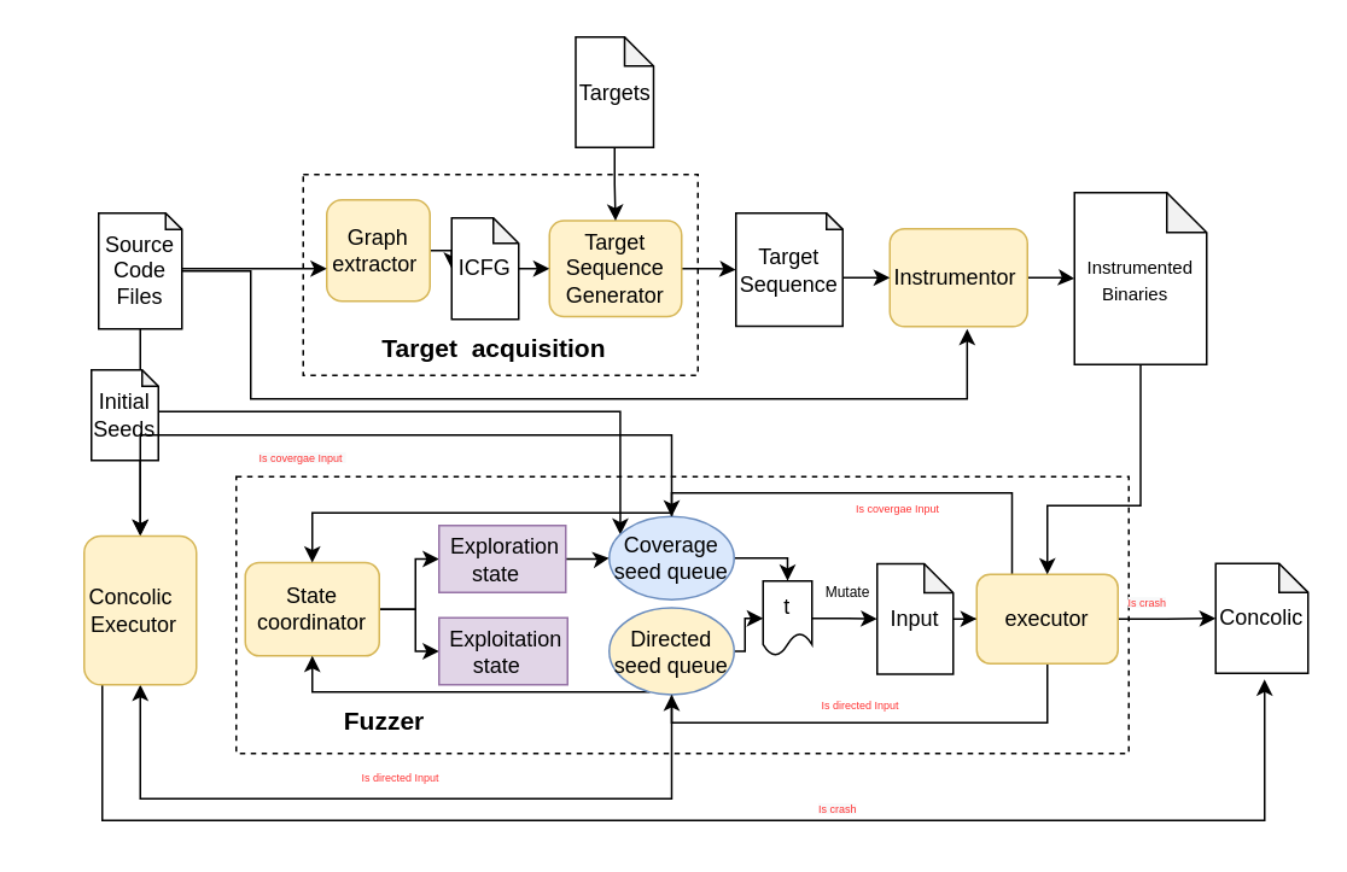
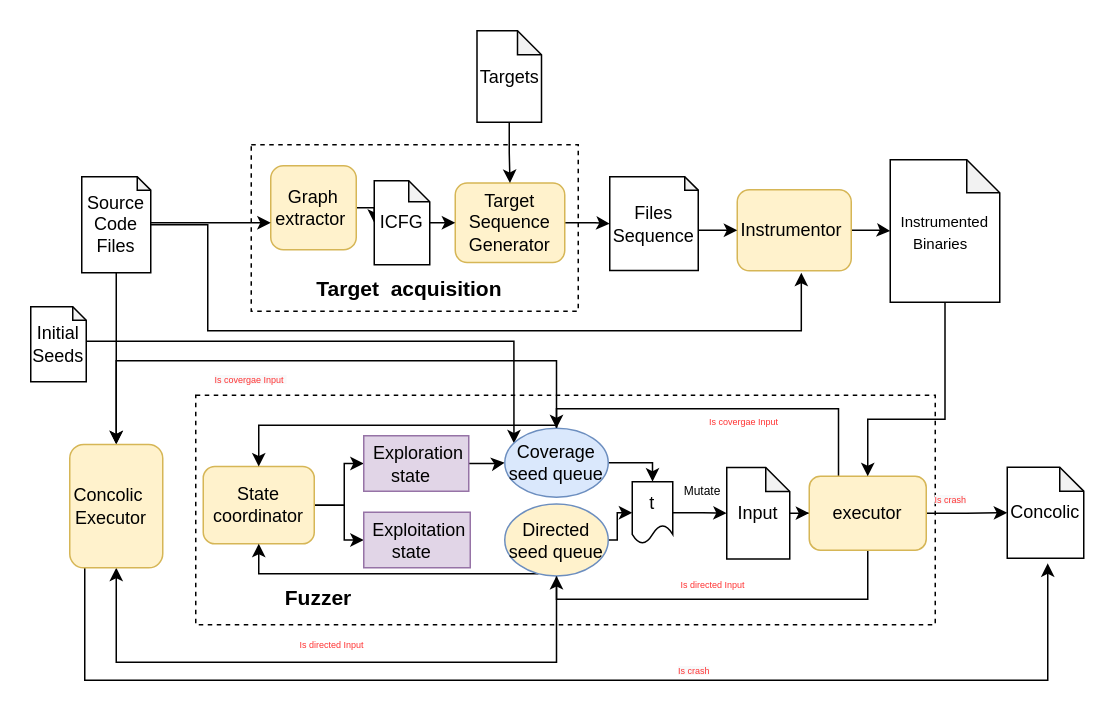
- <mxCell id="19" value="Target Sequence" style="shape=note;whiteSpace=wrap;html=1;backgroundOutline=1;darkOpacity=0.05;size=9;" parent="1" vertex="1"><mxGeometry x="406" y="117.25" width="59" height="62.5" as="geometry" /></mxCell>
+ <mxCell id="19" value="Files Sequence" style="shape=note;whiteSpace=wrap;html=1;backgroundOutline=1;darkOpacity=0.05;size=9;" parent="1" vertex="1"><mxGeometry x="406" y="117.25" width="59" height="62.5" as="geometry" /></mxCell>
- <mxCell id="23" value="&lt;font style=&quot;font-size: 12px&quot;&gt;Initial&lt;br&gt;Seeds&lt;br&gt;&lt;/font&gt;" style="shape=note;whiteSpace=wrap;html=1;backgroundOutline=1;darkOpacity=0.05;size=9;" parent="1" vertex="1"><mxGeometry x="50" y="204" width="37" height="50" as="geometry" /></mxCell>
+ <mxCell id="23" value="&lt;font style=&quot;font-size: 12px&quot;&gt;Initial&lt;br&gt;Seeds&lt;br&gt;&lt;/font&gt;" style="shape=note;whiteSpace=wrap;html=1;backgroundOutline=1;darkOpacity=0.05;size=9;" parent="1" vertex="1"><mxGeometry x="20" y="204" width="37" height="50" as="geometry" /></mxCell>
